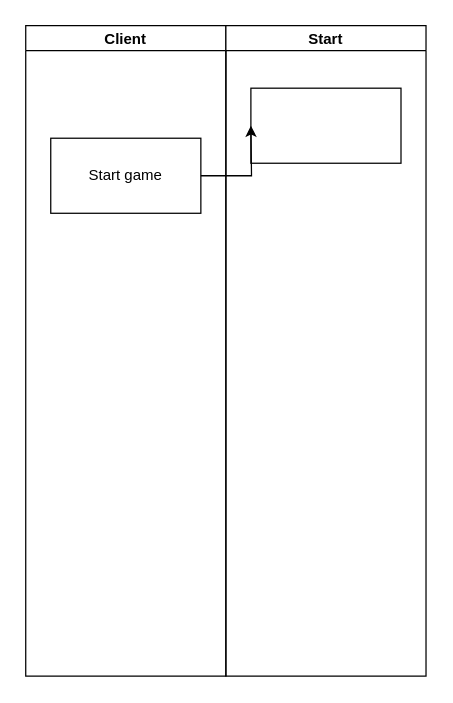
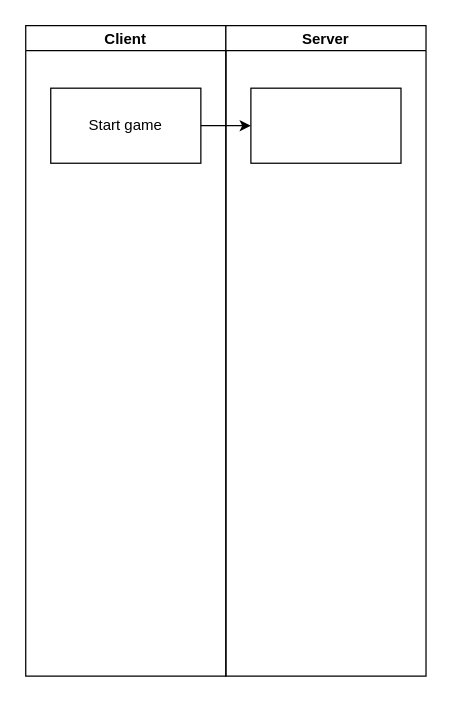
- <mxCell id="4" value="Start" style="swimlane;startSize=20;" vertex="1" parent="1"><mxGeometry x="180" y="20" width="160" height="520" as="geometry" /></mxCell>
+ <mxCell id="4" value="Server" style="swimlane;startSize=20;" vertex="1" parent="1"><mxGeometry x="180" y="20" width="160" height="520" as="geometry" /></mxCell>
- <mxCell id="3" value="Start game" style="rounded=0;whiteSpace=wrap;html=1;" vertex="1" parent="2"><mxGeometry x="20" y="90" width="120" height="60" as="geometry" /></mxCell>
+ <mxCell id="3" value="Start game" style="rounded=0;whiteSpace=wrap;html=1;" vertex="1" parent="2"><mxGeometry x="20" y="50" width="120" height="60" as="geometry" /></mxCell>
